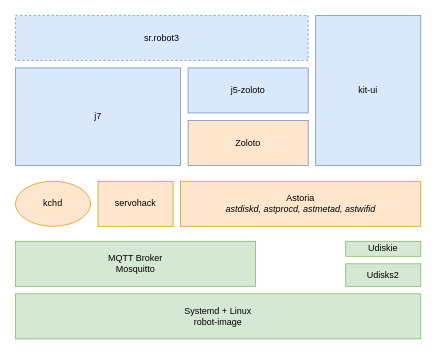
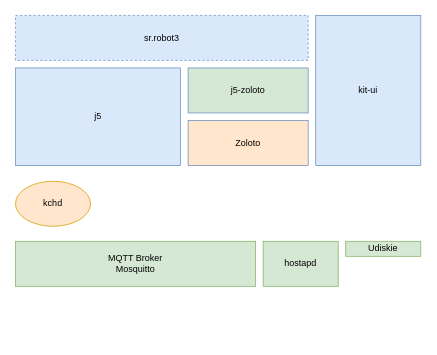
- <mxCell id="5" value="j5-zoloto" style="rounded=0;whiteSpace=wrap;html=1;fillColor=#dae8fc;strokeColor=#6c8ebf;" vertex="1" parent="2"><mxGeometry x="230" y="70" width="160" height="60" as="geometry" /></mxCell>
+ <mxCell id="5" value="j5-zoloto" style="rounded=0;whiteSpace=wrap;html=1;fillColor=#d5e8d4;strokeColor=#6c8ebf;" vertex="1" parent="2"><mxGeometry x="230" y="70" width="160" height="60" as="geometry" /></mxCell>
- <mxCell id="7" value="j7" style="rounded=0;whiteSpace=wrap;html=1;fillColor=#dae8fc;strokeColor=#6c8ebf;" vertex="1" parent="2"><mxGeometry y="70" width="220" height="130" as="geometry" /></mxCell>
+ <mxCell id="7" value="j5" style="rounded=0;whiteSpace=wrap;html=1;fillColor=#dae8fc;strokeColor=#6c8ebf;" vertex="1" parent="2"><mxGeometry y="70" width="220" height="130" as="geometry" /></mxCell>
- <mxCell id="15" value="servohack" style="rounded=0;whiteSpace=wrap;html=1;fillColor=#ffe6cc;strokeColor=#d79b00;" vertex="1" parent="2"><mxGeometry x="110" y="221" width="100" height="60" as="geometry" /></mxCell>
- <mxCell id="8" value="Astoria&lt;br&gt;&lt;i&gt;astdiskd, astprocd, astmetad, astwifid&lt;/i&gt;" style="rounded=0;whiteSpace=wrap;html=1;fillColor=#ffe6cc;strokeColor=#d79b00;" vertex="1" parent="2"><mxGeometry x="220" y="221" width="320" height="60" as="geometry" /></mxCell>
+ <mxCell id="14" value="hostapd" style="rounded=0;whiteSpace=wrap;html=1;fillColor=#d5e8d4;strokeColor=#82b366;" vertex="1" parent="2"><mxGeometry x="330" y="301" width="100" height="60" as="geometry" /></mxCell>
- <mxCell id="11" value="Udisks2" style="rounded=0;whiteSpace=wrap;html=1;fillColor=#d5e8d4;strokeColor=#82b366;" vertex="1" parent="2"><mxGeometry x="440" y="331" width="100" height="30" as="geometry" /></mxCell>
- <mxCell id="13" value="Systemd + Linux&lt;br&gt;robot-image" style="rounded=0;whiteSpace=wrap;html=1;fillColor=#d5e8d4;strokeColor=#82b366;" vertex="1" parent="2"><mxGeometry y="371" width="540" height="60" as="geometry" /></mxCell>
